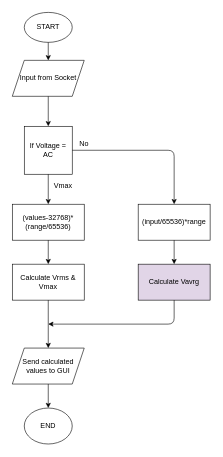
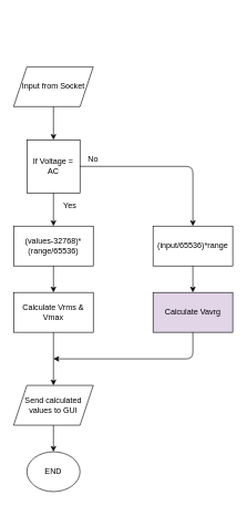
- <mxCell id="2" value="START" style="ellipse;whiteSpace=wrap;html=1;" vertex="1" parent="1"><mxGeometry x="40" y="20" width="80" height="50" as="geometry" /></mxCell>
- <mxCell id="4" value="" style="endArrow=classic;html=1;exitX=0.5;exitY=1;exitDx=0;exitDy=0;entryX=0.5;entryY=0;entryDx=0;entryDy=0;" edge="1" parent="1" source="2" target="3"><mxGeometry width="50" height="50" relative="1" as="geometry"><mxPoint x="80" y="210" as="sourcePoint" /><mxPoint x="130" y="160" as="targetPoint" /></mxGeometry></mxCell>
- <mxCell id="21" value="Vmax" style="text;html=1;strokeColor=none;fillColor=none;align=center;verticalAlign=middle;whiteSpace=wrap;rounded=0;" vertex="1" parent="1"><mxGeometry x="85" y="300" width="40" height="20" as="geometry" /></mxCell>
+ <mxCell id="21" value="Yes" style="text;html=1;strokeColor=none;fillColor=none;align=center;verticalAlign=middle;whiteSpace=wrap;rounded=0;" vertex="1" parent="1"><mxGeometry x="85" y="300" width="40" height="20" as="geometry" /></mxCell>
